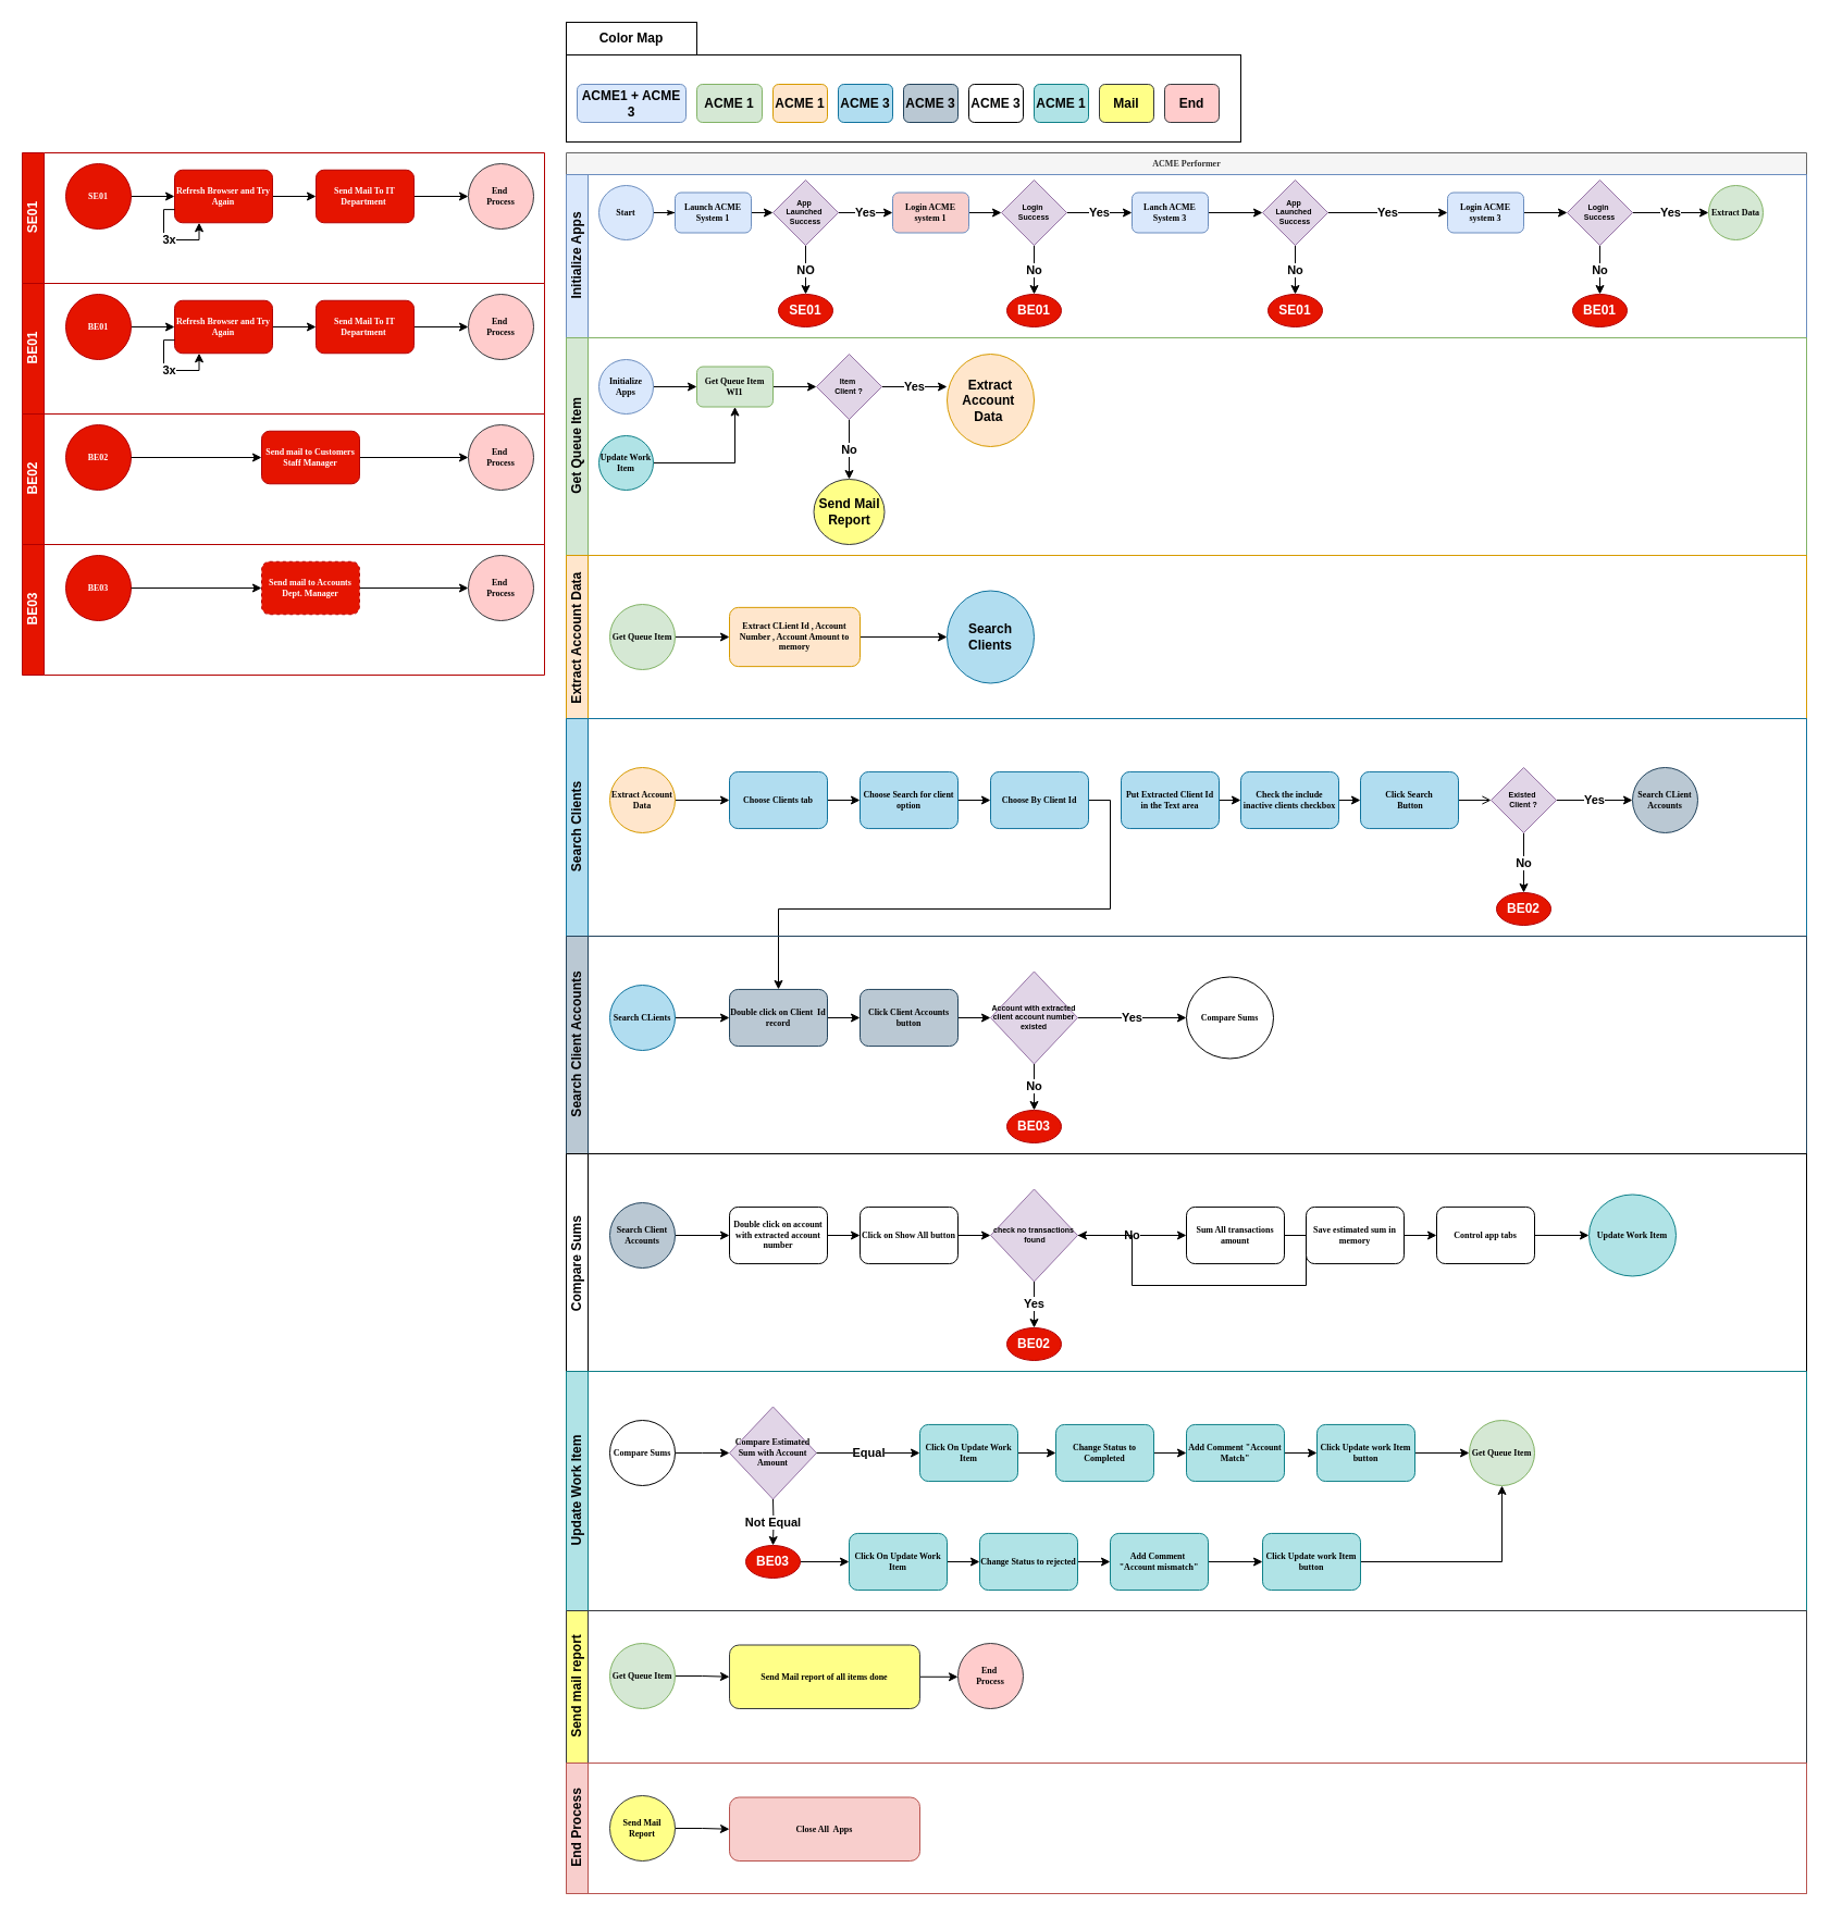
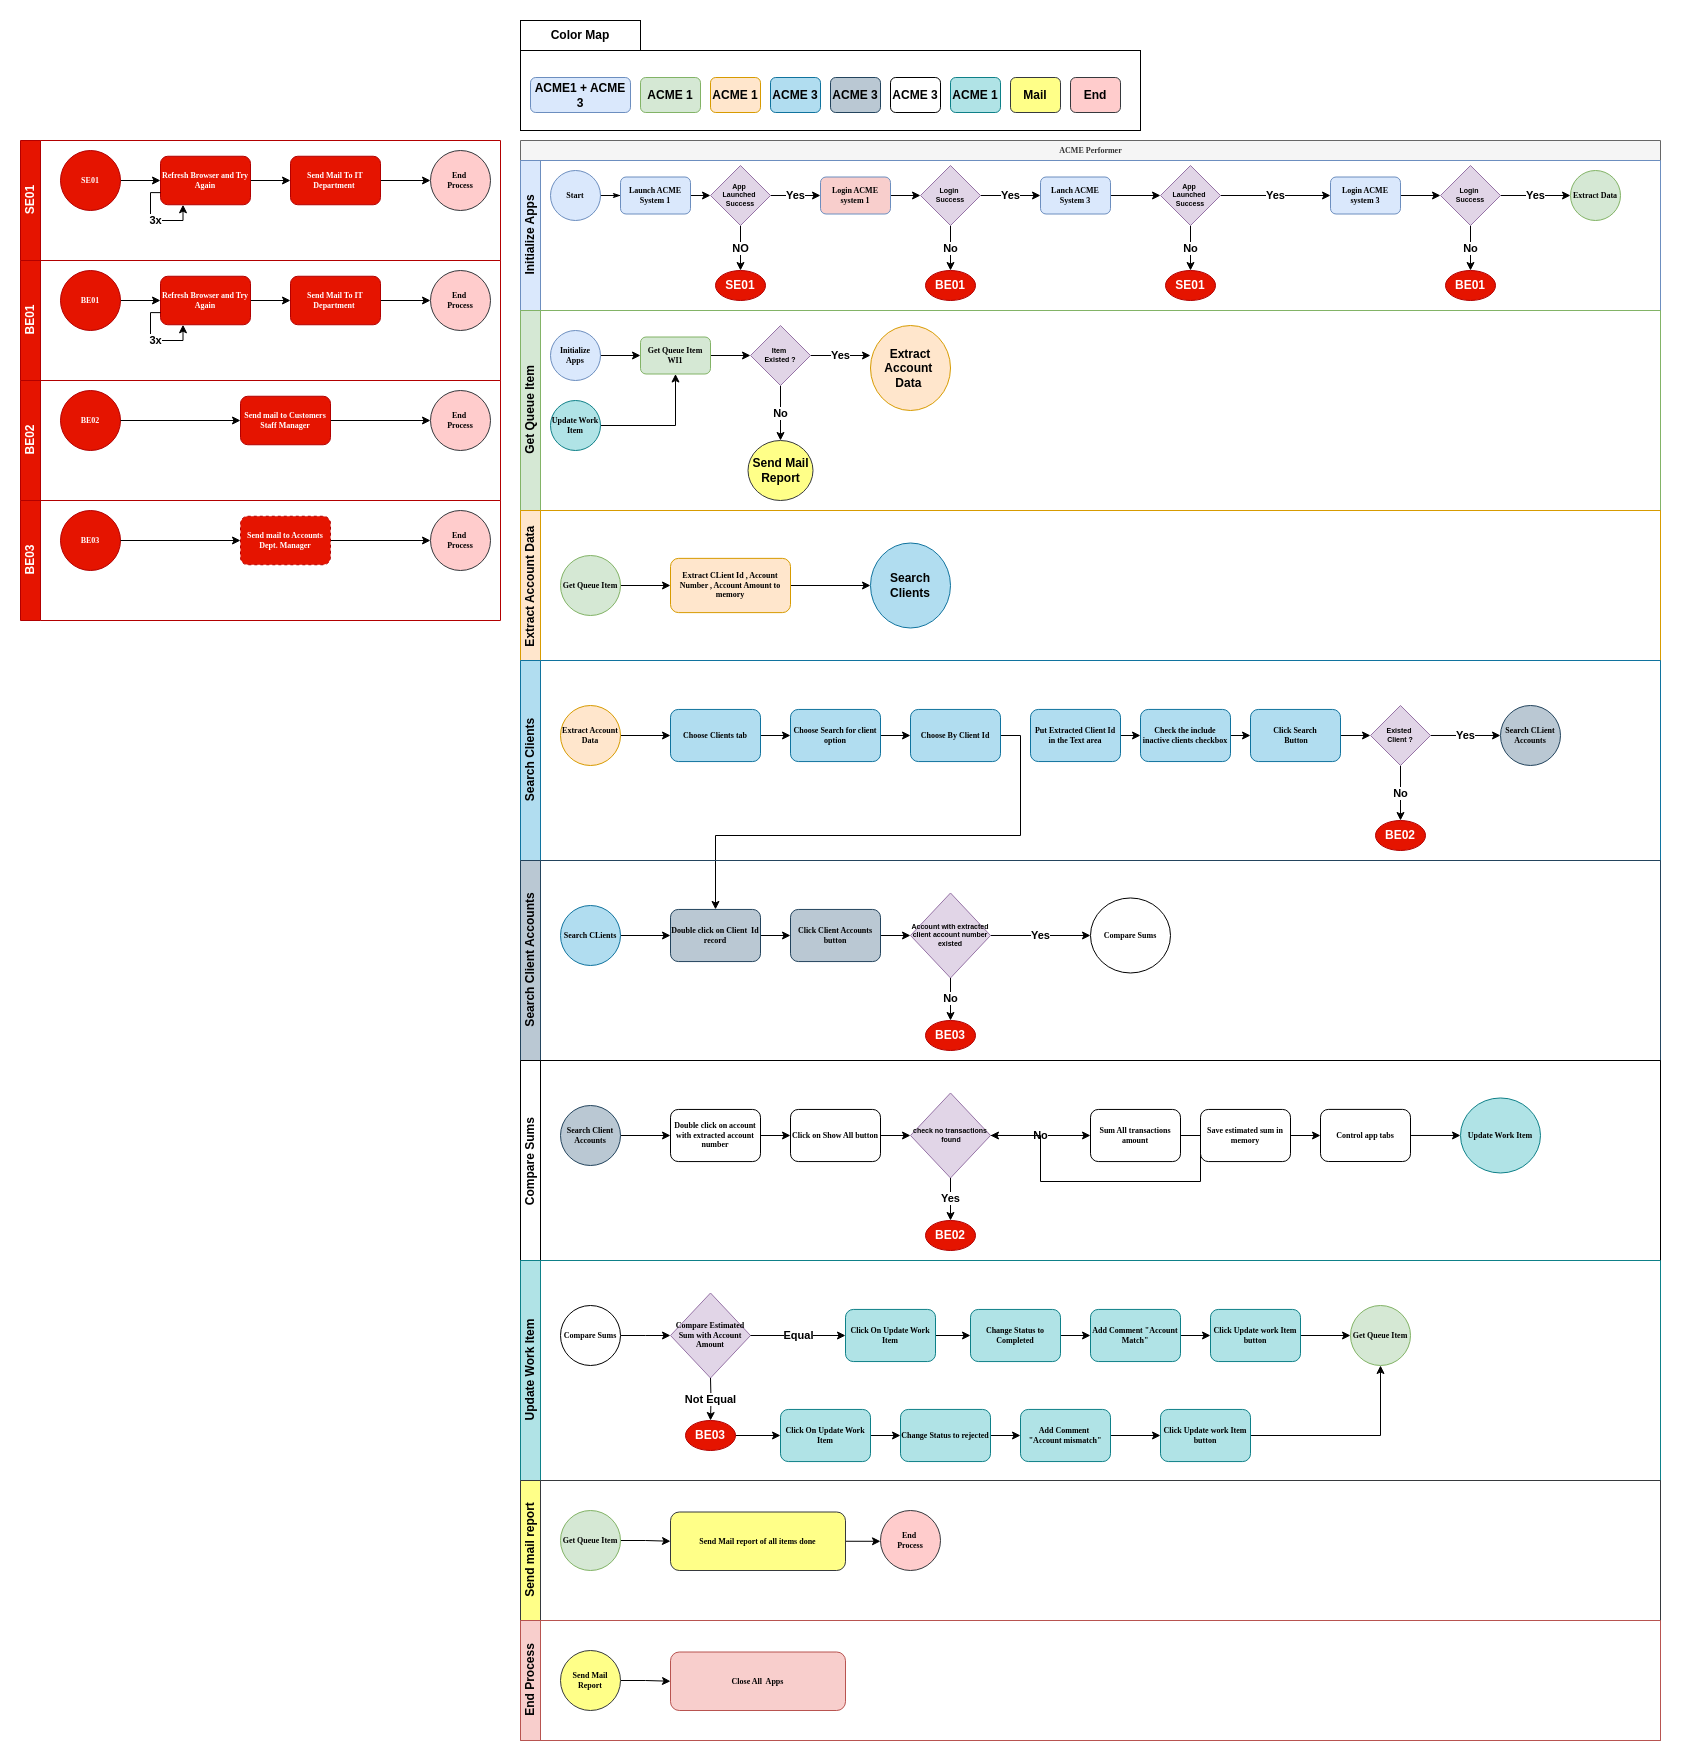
- <mxCell id="38" value="Item&amp;nbsp;&lt;div&gt;Client ?&lt;/div&gt;" style="rhombus;whiteSpace=wrap;html=1;fillColor=#e1d5e7;strokeColor=#9673a6;fontSize=7;fontStyle=1" parent="31" vertex="1"><mxGeometry x="230" y="15" width="60" height="60" as="geometry" /></mxCell>
+ <mxCell id="38" value="Item&amp;nbsp;&lt;div&gt;Existed ?&lt;/div&gt;" style="rhombus;whiteSpace=wrap;html=1;fillColor=#e1d5e7;strokeColor=#9673a6;fontSize=7;fontStyle=1" parent="31" vertex="1"><mxGeometry x="230" y="15" width="60" height="60" as="geometry" /></mxCell>
- <mxCell id="62" style="edgeStyle=orthogonalEdgeStyle;rounded=0;orthogonalLoop=1;jettySize=auto;html=1;exitX=1;exitY=0.5;exitDx=0;exitDy=0;entryX=0;entryY=0.5;entryDx=0;entryDy=0;endArrow=open;" parent="49" source="63" target="66" edge="1"><mxGeometry relative="1" as="geometry" /></mxCell>
+ <mxCell id="62" style="edgeStyle=orthogonalEdgeStyle;rounded=0;orthogonalLoop=1;jettySize=auto;html=1;exitX=1;exitY=0.5;exitDx=0;exitDy=0;entryX=0;entryY=0.5;entryDx=0;entryDy=0;" parent="49" source="63" target="66" edge="1"><mxGeometry relative="1" as="geometry" /></mxCell>
